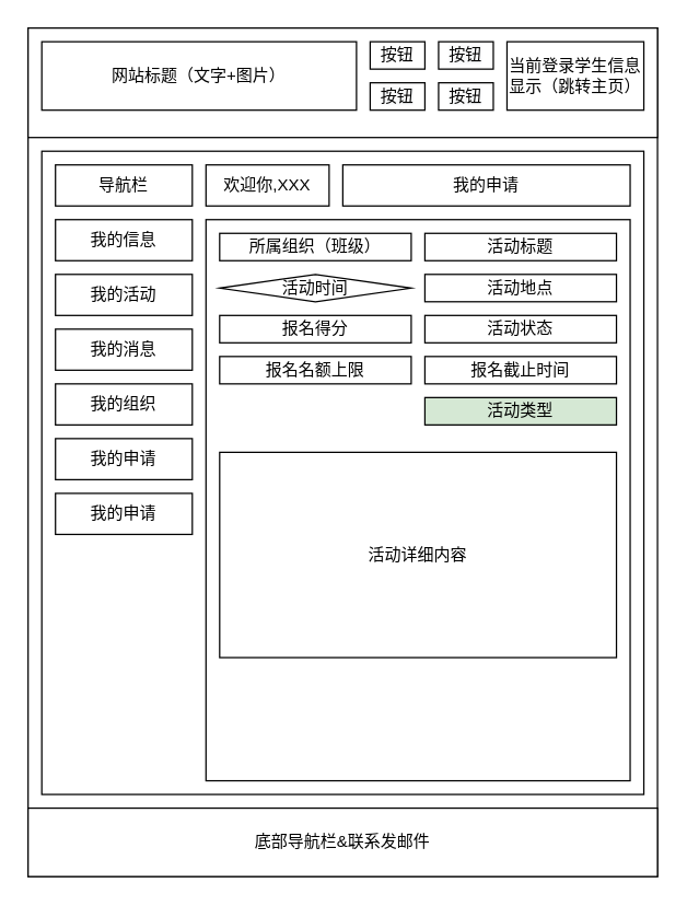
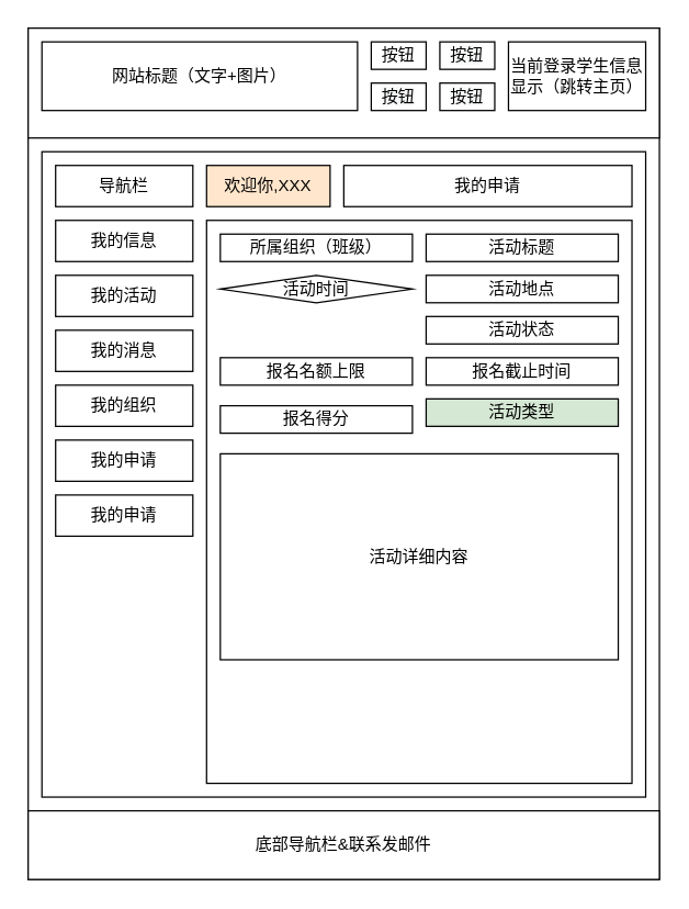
- <mxCell id="20" value="欢迎你,XXX" style="rounded=0;whiteSpace=wrap;html=1;" parent="1" vertex="1"><mxGeometry x="150" y="120" width="90" height="30" as="geometry" /></mxCell>
+ <mxCell id="20" value="欢迎你,XXX" style="rounded=0;whiteSpace=wrap;html=1;fillColor=#ffe6cc;" parent="1" vertex="1"><mxGeometry x="150" y="120" width="90" height="30" as="geometry" /></mxCell>
- <mxCell id="27" value="报名得分" style="rounded=0;whiteSpace=wrap;html=1;" parent="1" vertex="1"><mxGeometry x="160" y="230" width="140" height="20" as="geometry" /></mxCell>
+ <mxCell id="27" value="报名得分" style="rounded=0;whiteSpace=wrap;html=1;" parent="1" vertex="1"><mxGeometry x="160" y="295" width="140" height="20" as="geometry" /></mxCell>
